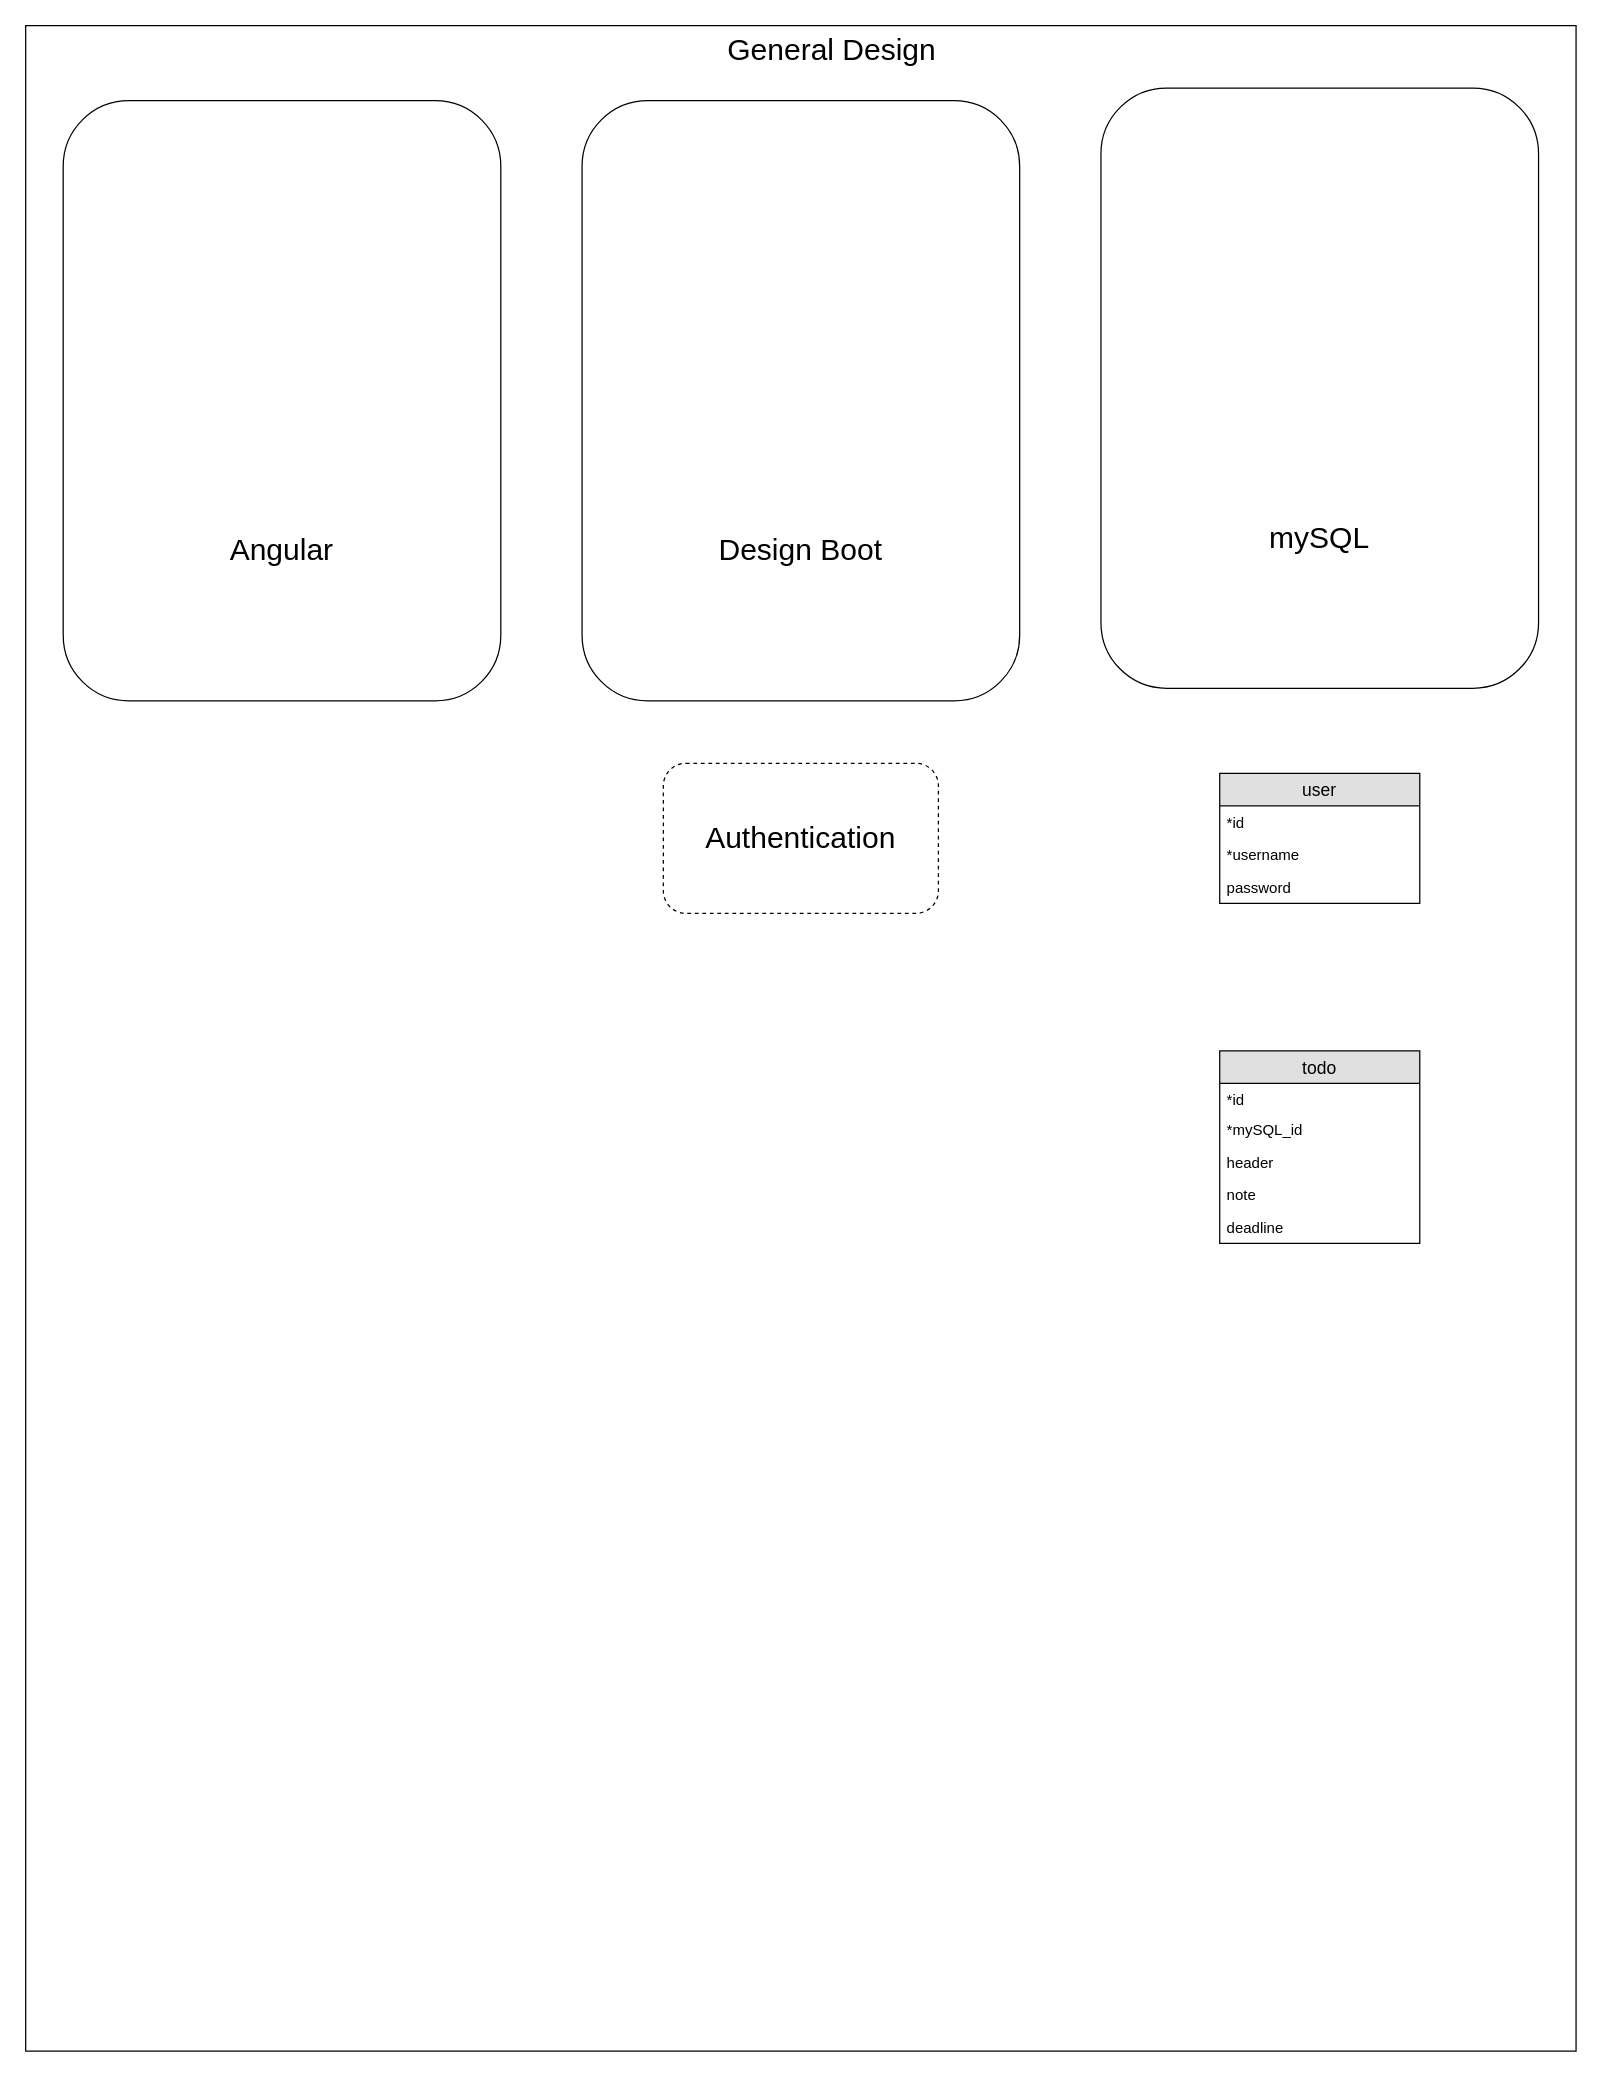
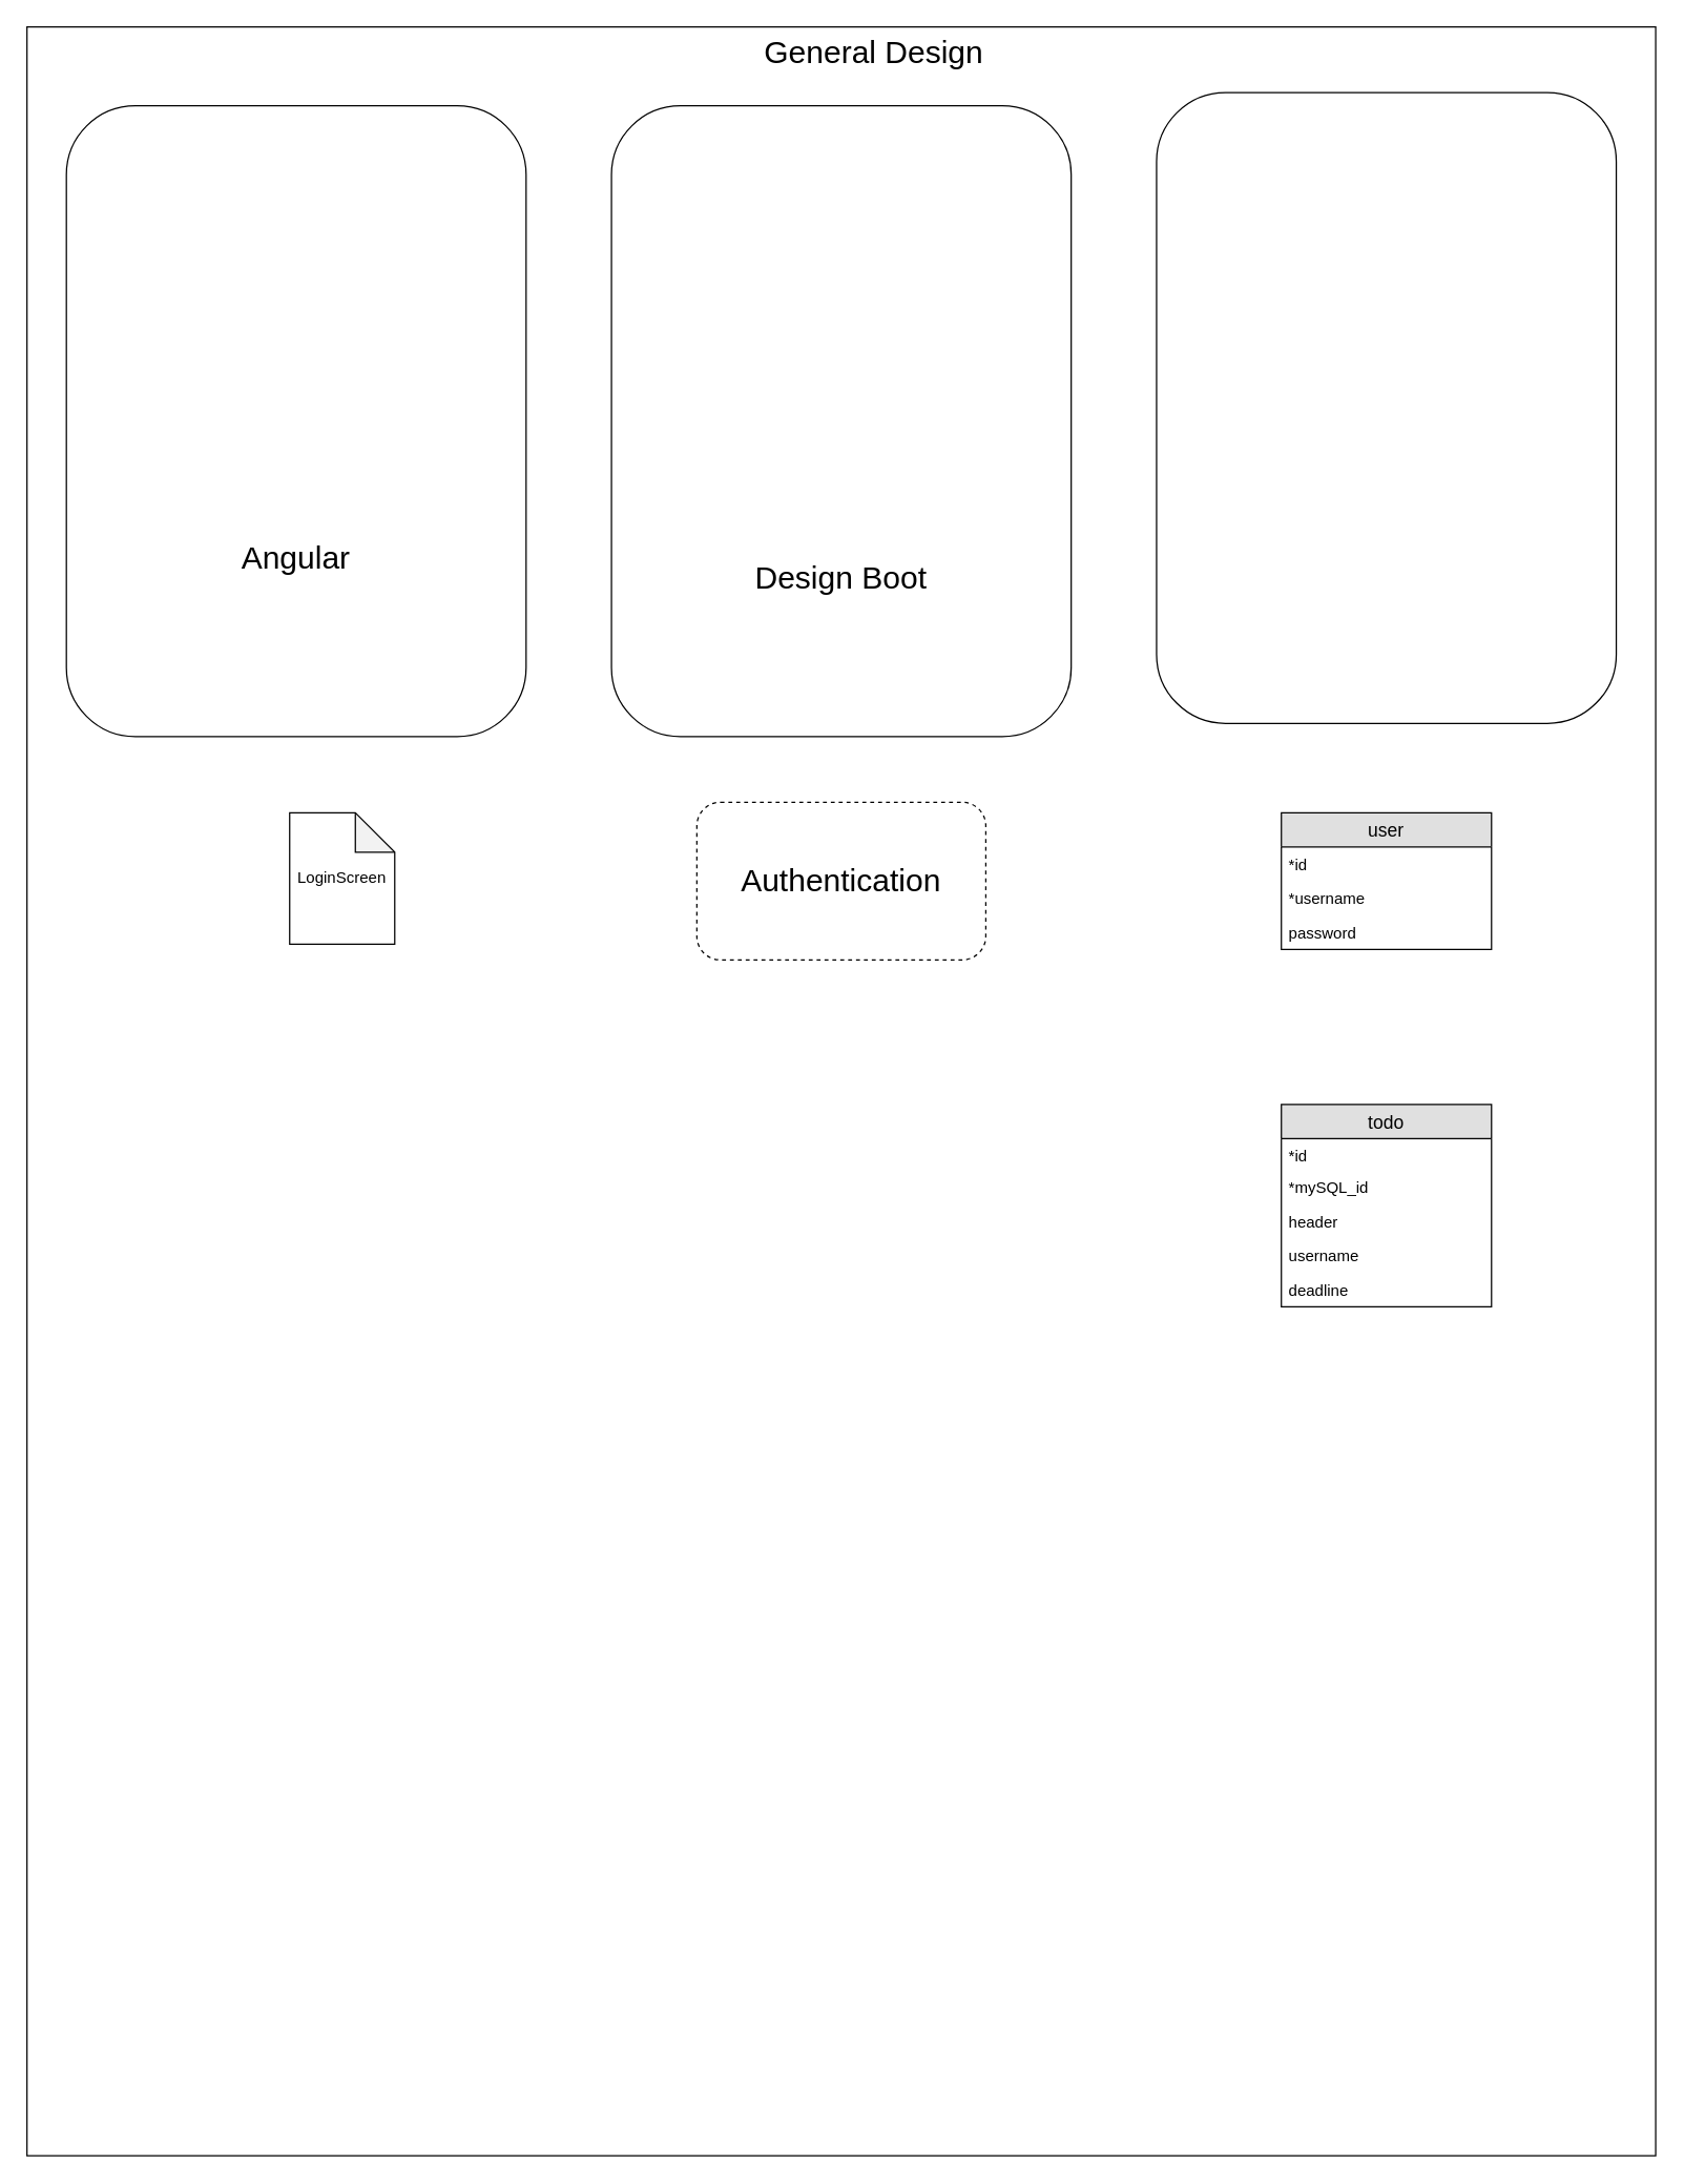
- <mxCell id="10" value="&lt;span style=&quot;font-size: 24px&quot;&gt;mySQL&lt;/span&gt;" style="text;html=1;strokeColor=none;fillColor=none;align=center;verticalAlign=middle;whiteSpace=wrap;rounded=0;" vertex="1" parent="1"><mxGeometry x="910" y="420" width="290" height="20" as="geometry" /></mxCell>
- <mxCell id="6" value="&lt;font style=&quot;font-size: 24px&quot;&gt;Angular&lt;/font&gt;" style="text;html=1;strokeColor=none;fillColor=none;align=center;verticalAlign=middle;whiteSpace=wrap;rounded=0;" vertex="1" parent="1"><mxGeometry x="80" y="430" width="290" height="20" as="geometry" /></mxCell>
+ <mxCell id="6" value="&lt;font style=&quot;font-size: 24px&quot;&gt;Angular&lt;/font&gt;" style="text;html=1;strokeColor=none;fillColor=none;align=center;verticalAlign=middle;whiteSpace=wrap;rounded=0;" vertex="1" parent="1"><mxGeometry x="80" y="415" width="290" height="20" as="geometry" /></mxCell>
+ <mxCell id="24" value="LoginScreen" style="shape=note;whiteSpace=wrap;html=1;backgroundOutline=1;darkOpacity=0.05;" vertex="1" parent="1"><mxGeometry x="220" y="618" width="80" height="100" as="geometry" /></mxCell>
- <mxCell id="21" value="note" style="text;strokeColor=none;fillColor=none;spacingLeft=4;spacingRight=4;overflow=hidden;rotatable=0;points=[[0,0.5],[1,0.5]];portConstraint=eastwest;fontSize=12;" vertex="1" parent="17"><mxGeometry y="102" width="160" height="26" as="geometry" /></mxCell>
+ <mxCell id="21" value="username" style="text;strokeColor=none;fillColor=none;spacingLeft=4;spacingRight=4;overflow=hidden;rotatable=0;points=[[0,0.5],[1,0.5]];portConstraint=eastwest;fontSize=12;" vertex="1" parent="17"><mxGeometry y="102" width="160" height="26" as="geometry" /></mxCell>
